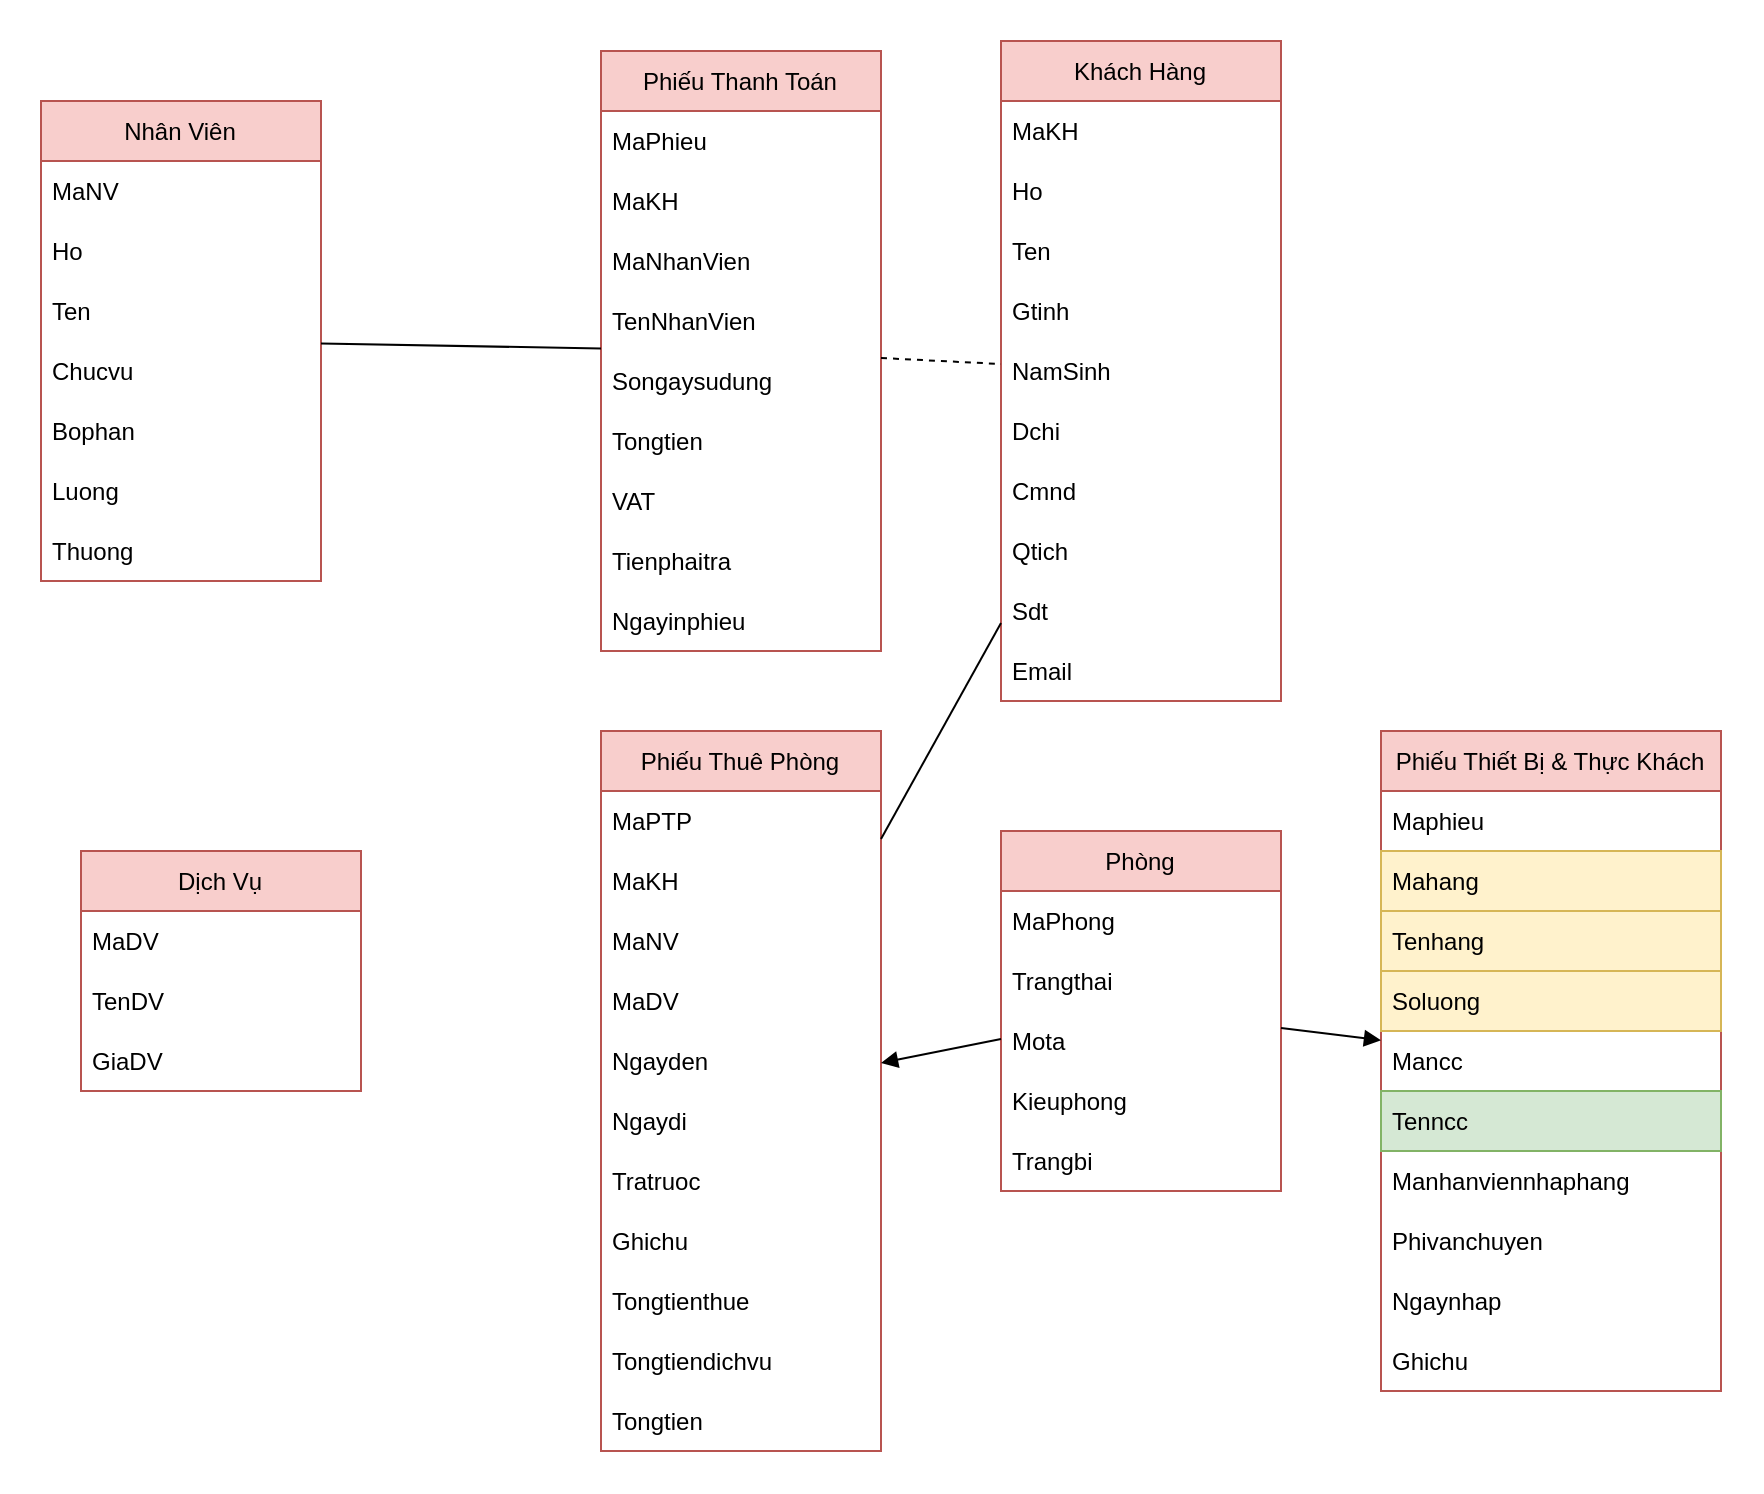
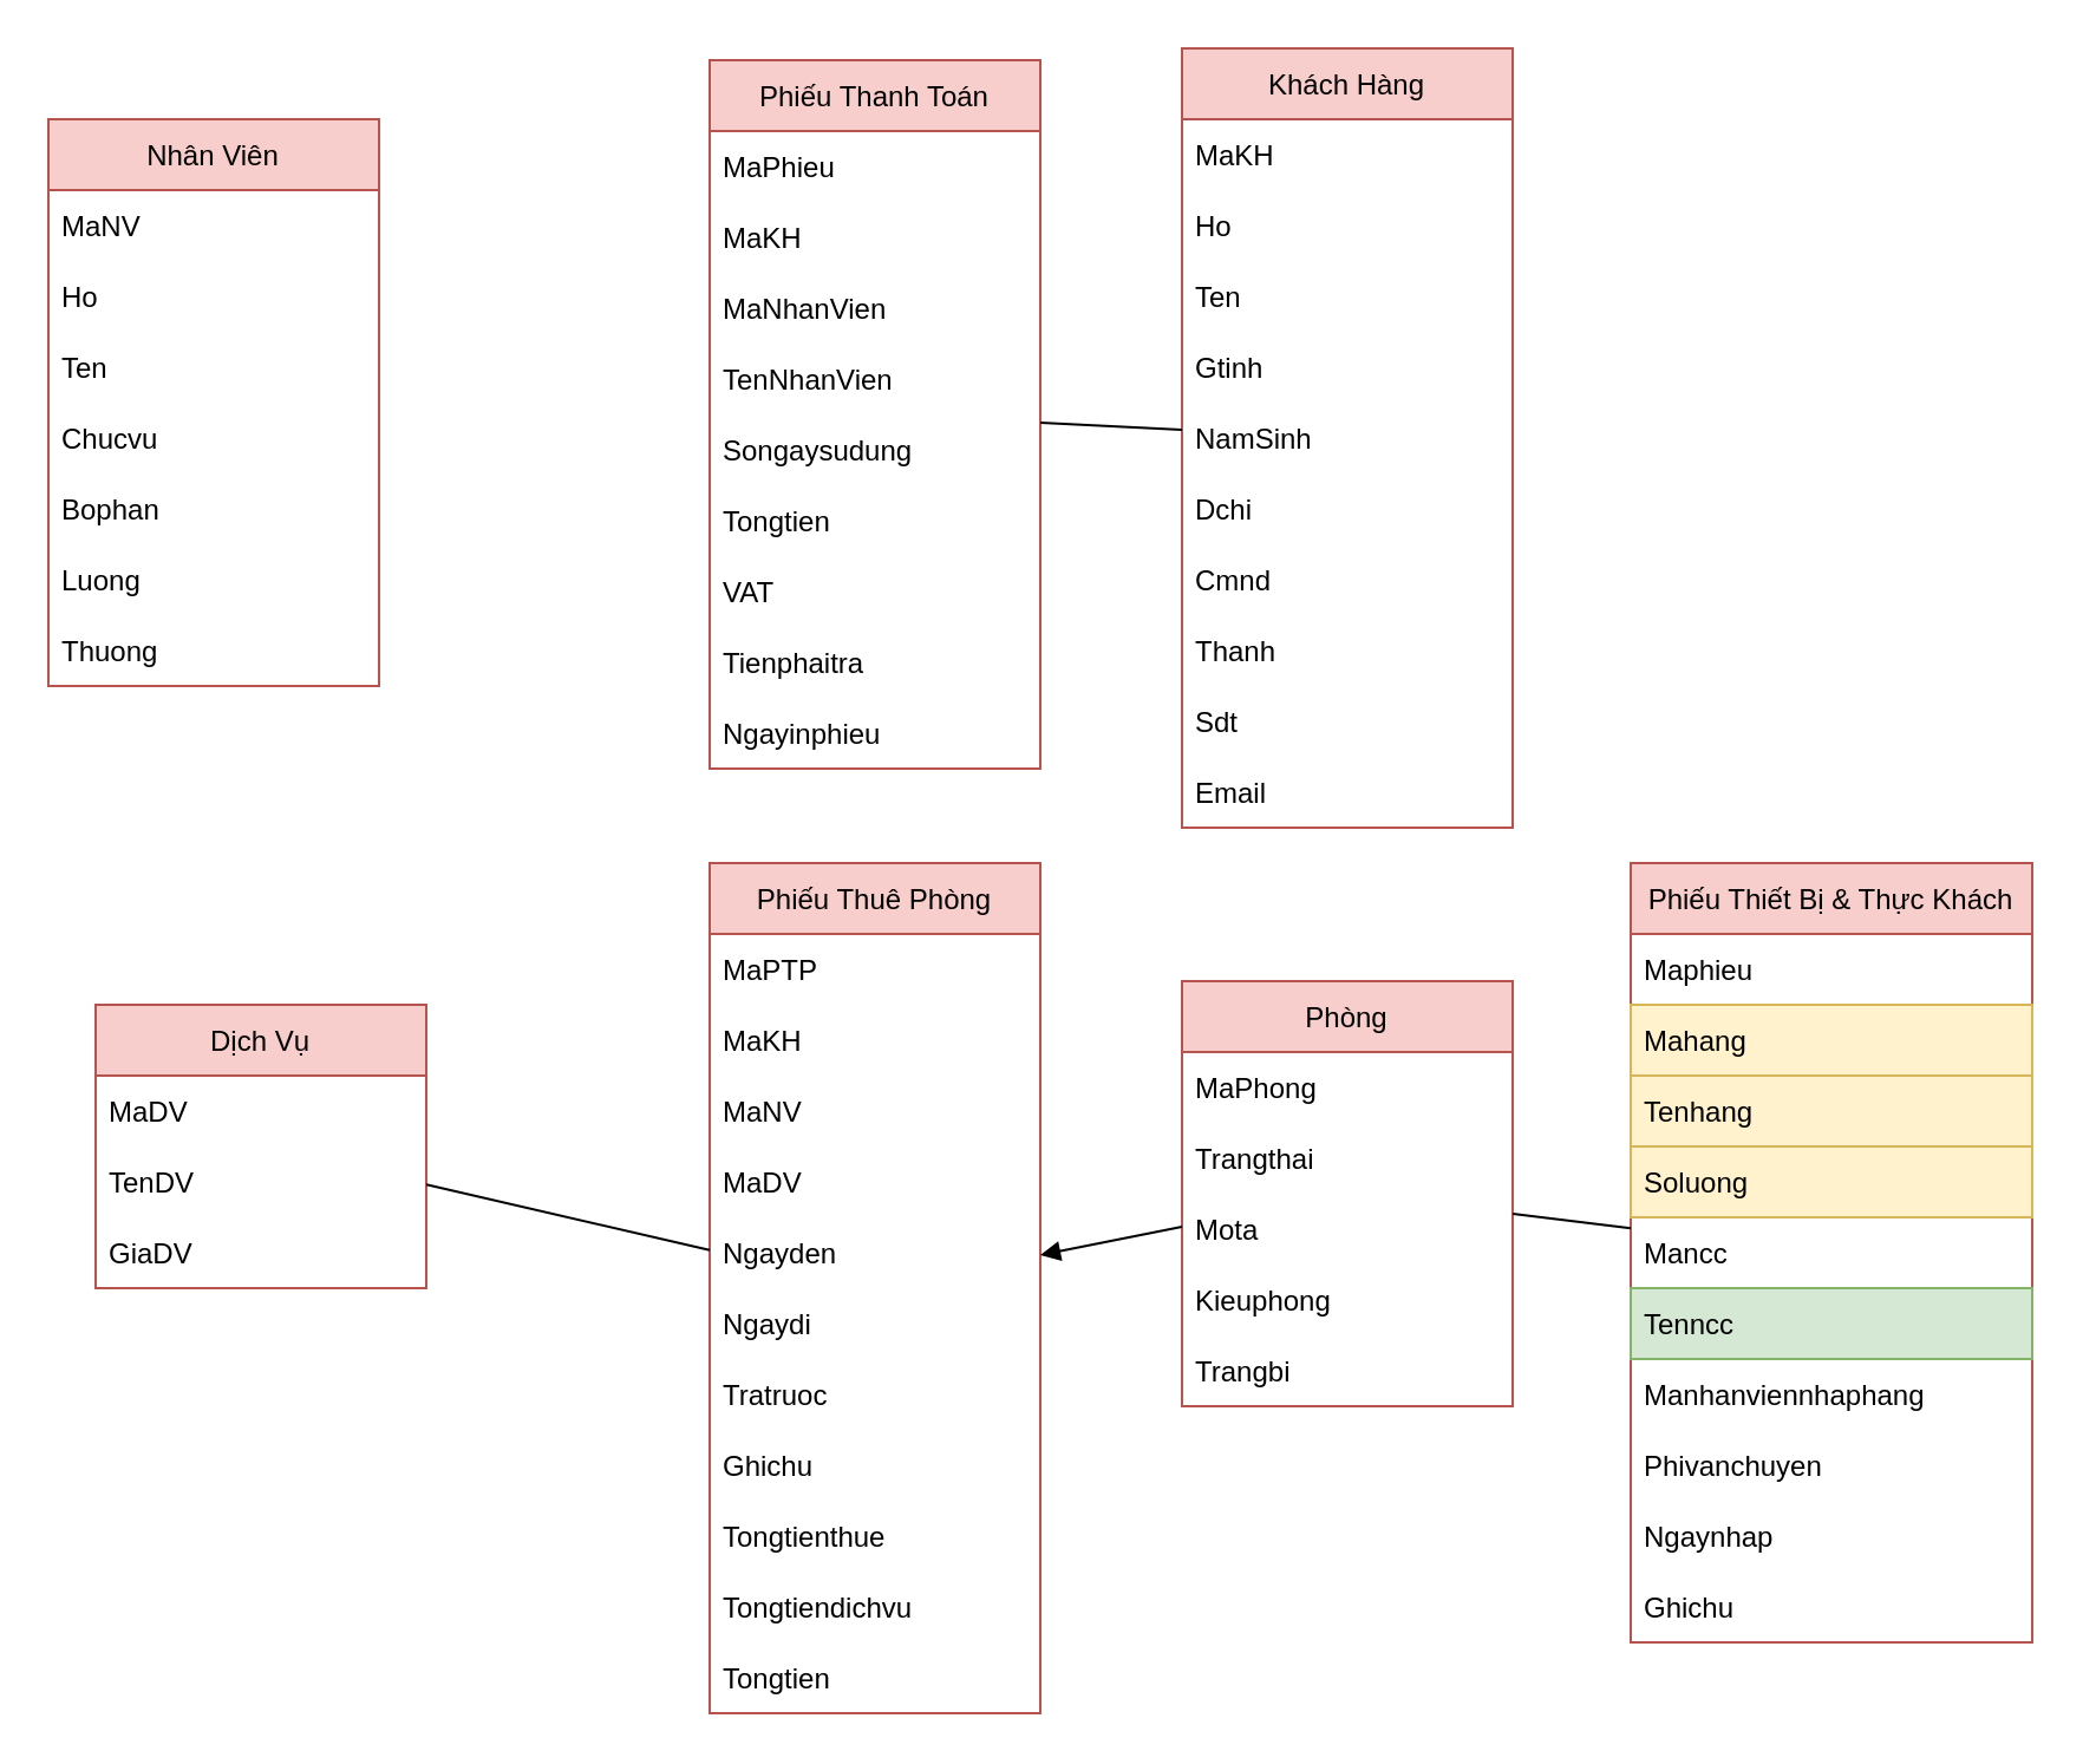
- <mxCell id="55" value="" style="endArrow=none;html=1;" parent="1" source="19" target="29" edge="1"><mxGeometry width="50" height="50" relative="1" as="geometry"><mxPoint x="410" y="85" as="sourcePoint" /><mxPoint x="460" y="35" as="targetPoint" /></mxGeometry></mxCell>
- <mxCell id="56" value="" style="endArrow=none;html=1;dashed=1;" parent="1" source="19" target="2" edge="1"><mxGeometry width="50" height="50" relative="1" as="geometry"><mxPoint y="65" as="sourcePoint" x="610" /><mxPoint x="660" y="15" as="targetPoint" /></mxGeometry></mxCell>
+ <mxCell id="56" value="" style="endArrow=none;html=1;" parent="1" source="19" target="2" edge="1"><mxGeometry width="50" height="50" relative="1" as="geometry"><mxPoint y="65" as="sourcePoint" x="610" /><mxPoint x="660" y="15" as="targetPoint" /></mxGeometry></mxCell>
- <mxCell id="10" value="Qtich" style="text;strokeColor=none;fillColor=none;align=left;verticalAlign=middle;spacingLeft=4;spacingRight=4;overflow=hidden;points=[[0,0.5],[1,0.5]];portConstraint=eastwest;rotatable=0;" parent="2" vertex="1"><mxGeometry y="240" width="140" height="30" as="geometry" /></mxCell>
+ <mxCell id="10" value="Thanh" style="text;strokeColor=none;fillColor=none;align=left;verticalAlign=middle;spacingLeft=4;spacingRight=4;overflow=hidden;points=[[0,0.5],[1,0.5]];portConstraint=eastwest;rotatable=0;" parent="2" vertex="1"><mxGeometry y="240" width="140" height="30" as="geometry" /></mxCell>
- <mxCell id="69" value="" style="endArrow=none;html=1;" parent="1" source="41" target="2" edge="1"><mxGeometry width="50" height="50" relative="1" as="geometry"><mxPoint x="430" y="385" as="sourcePoint" /><mxPoint x="480" y="335" as="targetPoint" /></mxGeometry></mxCell>
+ <mxCell id="54" value="" style="endArrow=none;html=1;" parent="1" source="41" target="37" edge="1"><mxGeometry width="50" height="50" relative="1" as="geometry"><mxPoint x="540" y="295" as="sourcePoint" /><mxPoint x="590" y="245" as="targetPoint" /></mxGeometry></mxCell>
- <mxCell id="68" value="" style="endArrow=block;html=1;" parent="1" source="13" target="57" edge="1"><mxGeometry width="50" height="50" relative="1" as="geometry"><mxPoint x="800" y="485" as="sourcePoint" /><mxPoint x="850" y="435" as="targetPoint" /></mxGeometry></mxCell>
+ <mxCell id="68" value="" style="endArrow=none;html=1;" parent="1" source="13" target="57" edge="1"><mxGeometry width="50" height="50" relative="1" as="geometry"><mxPoint x="800" y="485" as="sourcePoint" /><mxPoint x="850" y="435" as="targetPoint" /></mxGeometry></mxCell>
